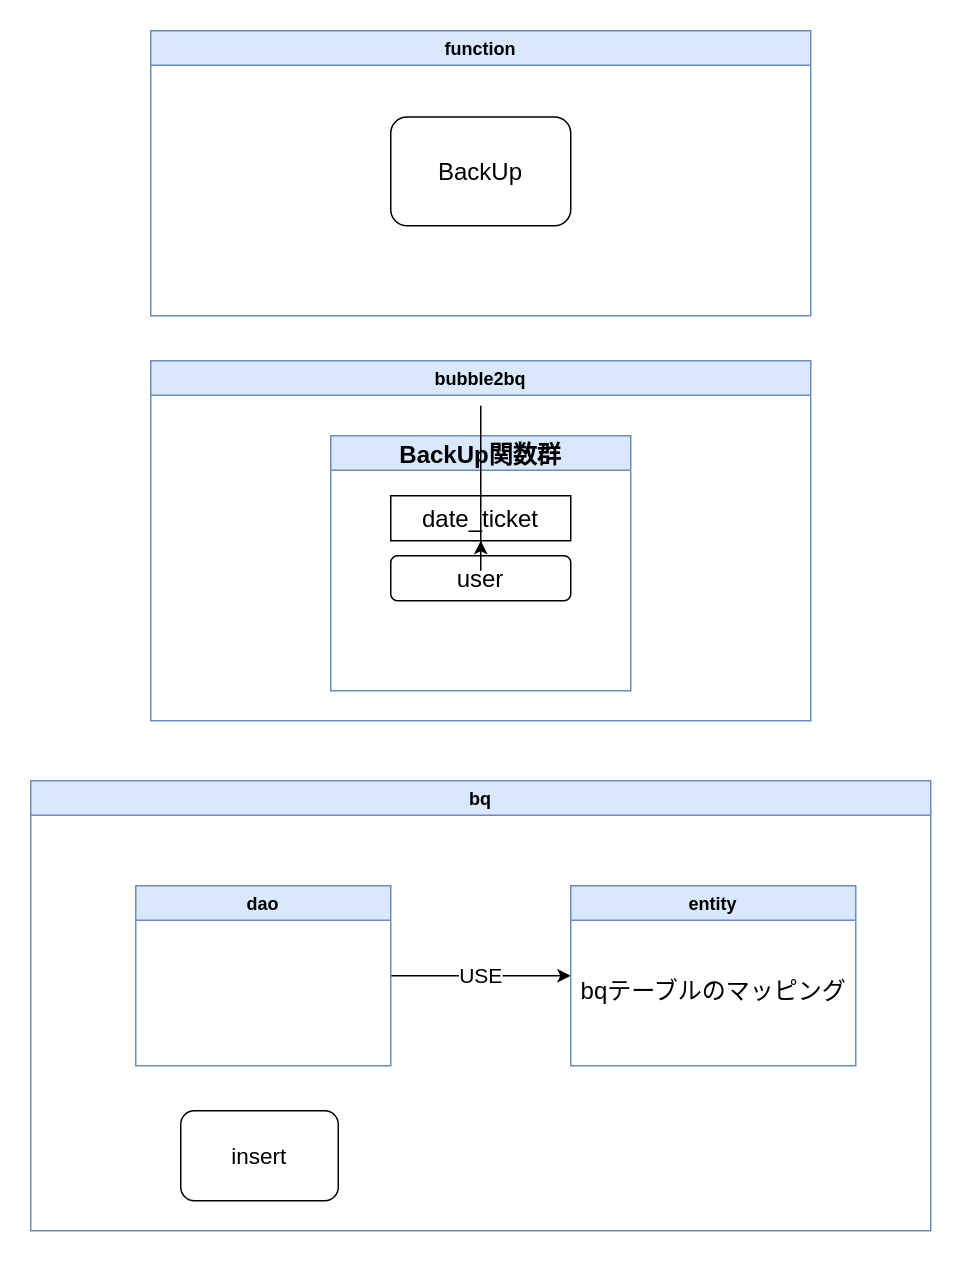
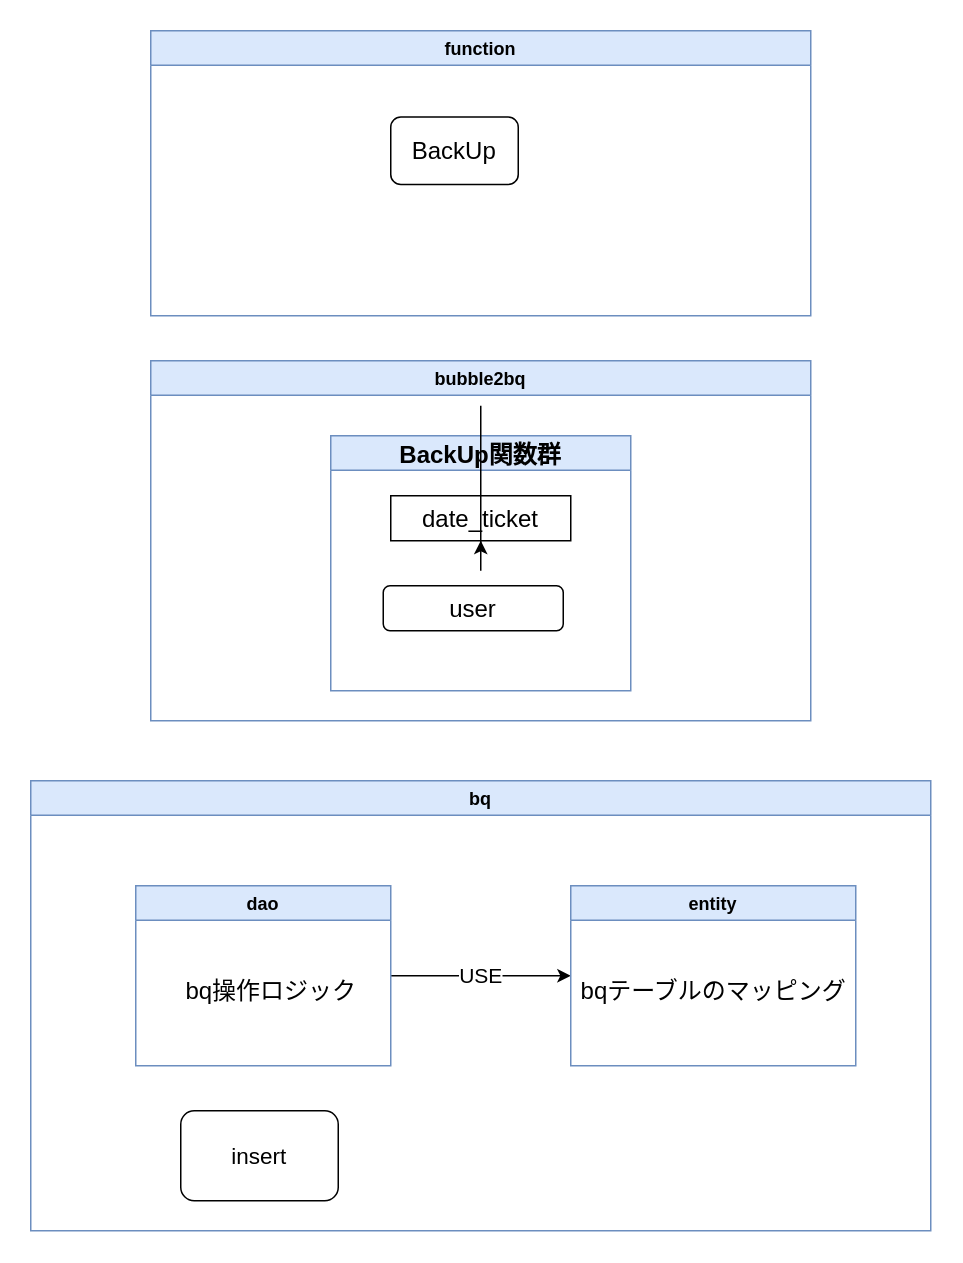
- <mxCell id="3" value="BackUp" style="rounded=1;whiteSpace=wrap;html=1;fontSize=16;" vertex="1" parent="2"><mxGeometry x="160" y="57.5" width="120" height="72.5" as="geometry" /></mxCell>
+ <mxCell id="3" value="BackUp" style="rounded=1;whiteSpace=wrap;html=1;fontSize=16;" vertex="1" parent="2"><mxGeometry x="160" y="57.5" width="85" height="45" as="geometry" /></mxCell>
- <mxCell id="7" value="user" style="rounded=1;whiteSpace=wrap;html=1;fontSize=16;" vertex="1" parent="5"><mxGeometry x="40" y="80" width="120" height="30" as="geometry" /></mxCell>
+ <mxCell id="7" value="user" style="rounded=1;whiteSpace=wrap;html=1;fontSize=16;" vertex="1" parent="5"><mxGeometry x="35" y="100" width="120" height="30" as="geometry" /></mxCell>
+ <mxCell id="11" value="&lt;font style=&quot;font-size: 16px&quot;&gt;bq操作ロジック&lt;/font&gt;" style="text;html=1;align=center;verticalAlign=middle;resizable=0;points=[];autosize=1;strokeColor=none;fillColor=none;fontSize=14;" vertex="1" parent="10"><mxGeometry x="25" y="60" width="130" height="20" as="geometry" /></mxCell>
